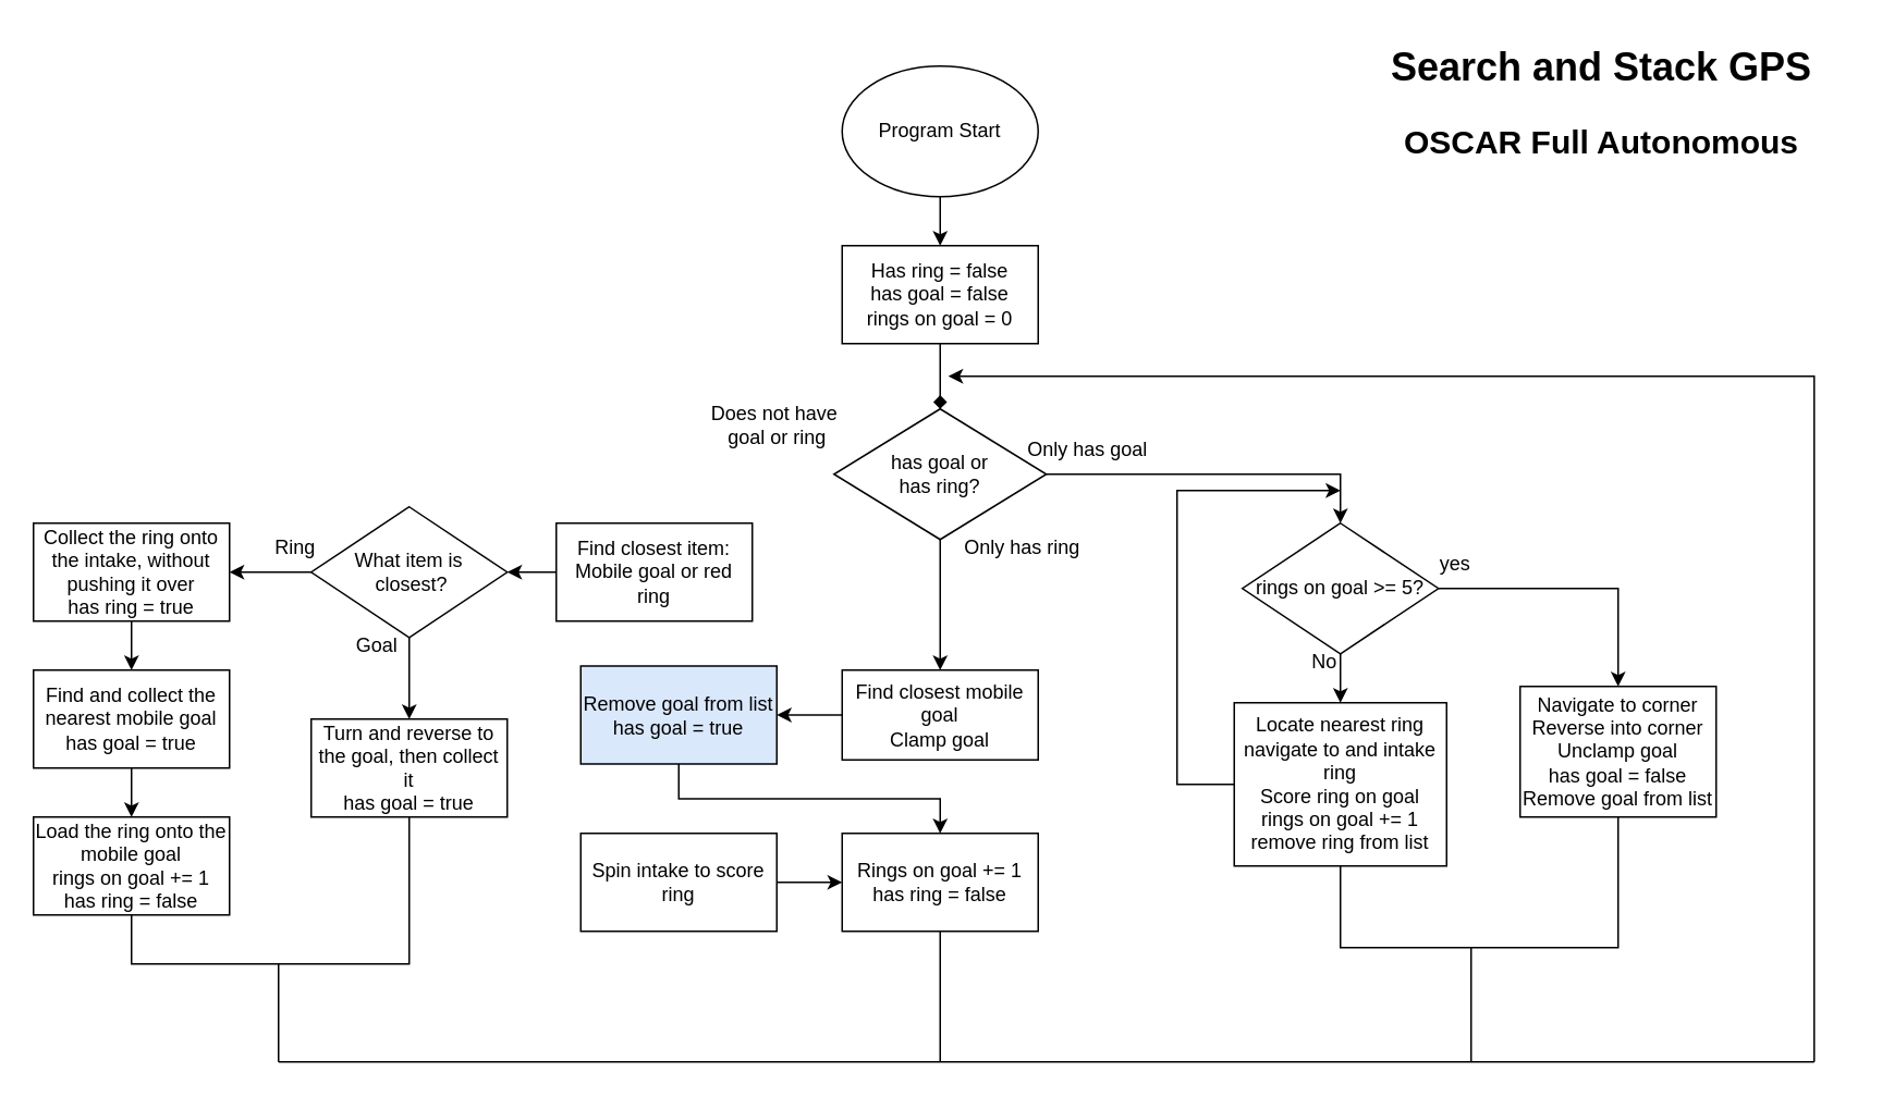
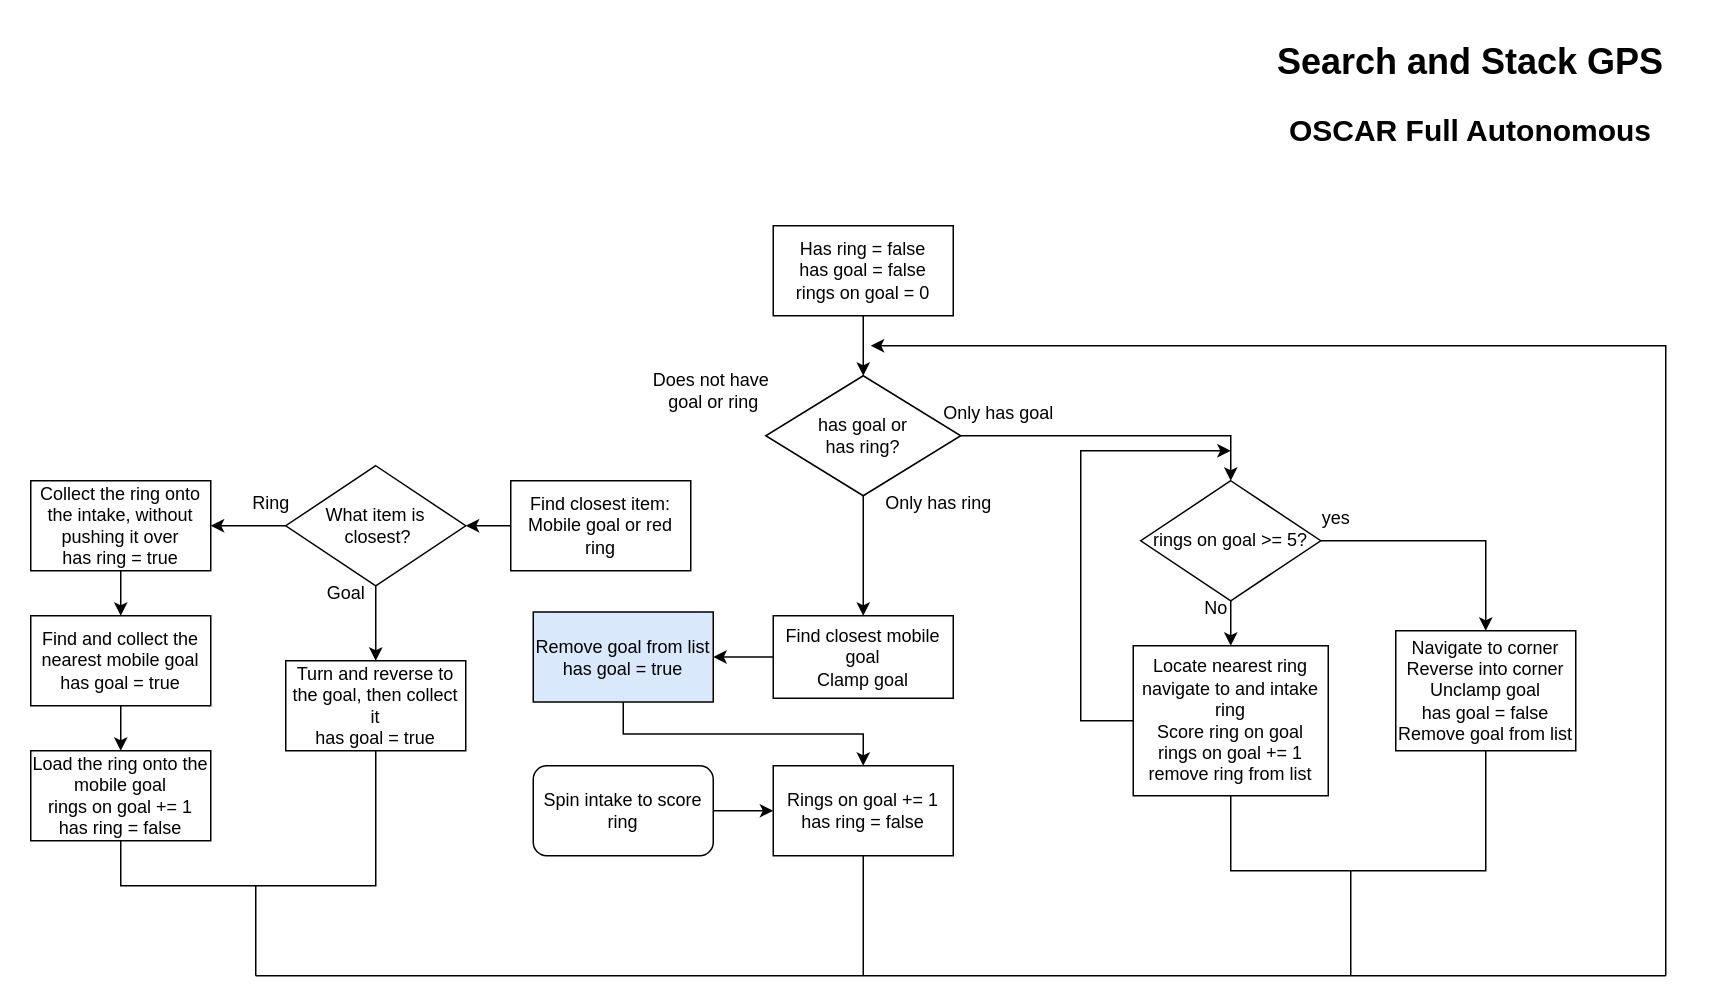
- <mxCell id="3" value="Program Start" style="ellipse;whiteSpace=wrap;html=1;" vertex="1" parent="1"><mxGeometry x="515" y="40" width="120" height="80" as="geometry" /></mxCell>
- <mxCell id="2" value="" style="edgeStyle=orthogonalEdgeStyle;rounded=0;orthogonalLoop=1;jettySize=auto;html=1;" edge="1" parent="1" source="3" target="16"><mxGeometry relative="1" as="geometry" /></mxCell>
- <mxCell id="15" value="" style="edgeStyle=orthogonalEdgeStyle;rounded=0;orthogonalLoop=1;jettySize=auto;html=1;endArrow=diamond;" edge="1" parent="1" source="16" target="19"><mxGeometry relative="1" as="geometry" /></mxCell>
+ <mxCell id="15" value="" style="edgeStyle=orthogonalEdgeStyle;rounded=0;orthogonalLoop=1;jettySize=auto;html=1;" edge="1" parent="1" source="16" target="19"><mxGeometry relative="1" as="geometry" /></mxCell>
- <mxCell id="36" value="Spin intake to score ring" style="rounded=0;whiteSpace=wrap;html=1;" vertex="1" parent="1"><mxGeometry x="355" y="510" width="120" height="60" as="geometry" /></mxCell>
+ <mxCell id="36" value="Spin intake to score ring" style="whiteSpace=wrap;html=1;rounded=1;" vertex="1" parent="1"><mxGeometry x="355" y="510" width="120" height="60" as="geometry" /></mxCell>
